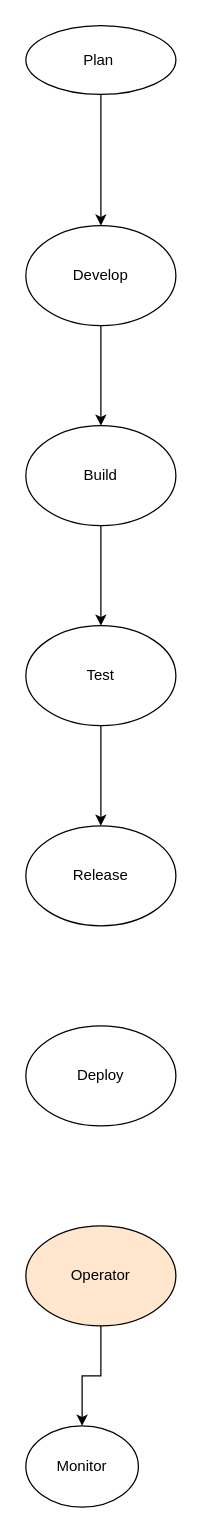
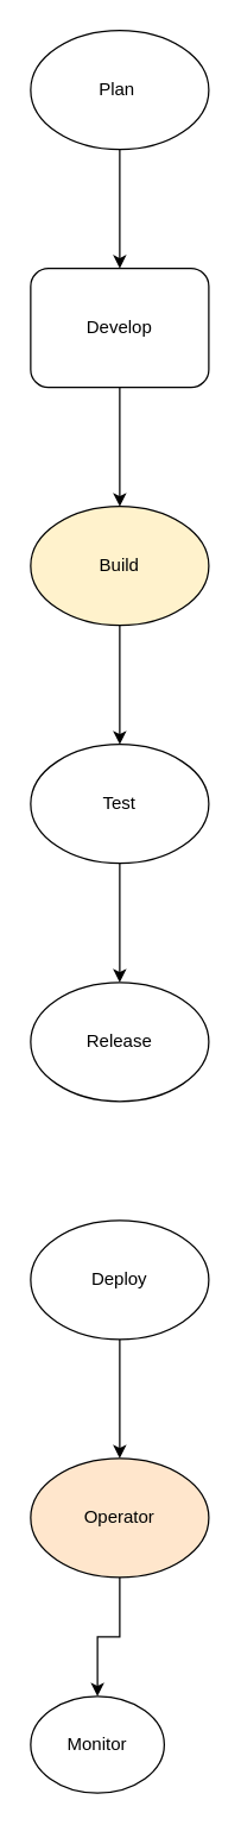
- <mxCell id="3" value="Plan&amp;nbsp;" style="ellipse;whiteSpace=wrap;html=1;" vertex="1" parent="1"><mxGeometry x="20" y="20" width="120" height="55" as="geometry" /></mxCell>
+ <mxCell id="3" value="Plan&amp;nbsp;" style="ellipse;whiteSpace=wrap;html=1;" vertex="1" parent="1"><mxGeometry x="20" y="20" width="120" height="80" as="geometry" /></mxCell>
- <mxCell id="5" value="Develop" style="ellipse;whiteSpace=wrap;html=1;" vertex="1" parent="1"><mxGeometry x="20" y="180" width="120" height="80" as="geometry" /></mxCell>
+ <mxCell id="5" value="Develop" style="whiteSpace=wrap;html=1;rounded=1;" vertex="1" parent="1"><mxGeometry x="20" y="180" width="120" height="80" as="geometry" /></mxCell>
- <mxCell id="7" value="Build" style="ellipse;whiteSpace=wrap;html=1;" vertex="1" parent="1"><mxGeometry x="20" y="340" width="120" height="80" as="geometry" /></mxCell>
+ <mxCell id="7" value="Build" style="ellipse;whiteSpace=wrap;html=1;fillColor=#fff2cc;" vertex="1" parent="1"><mxGeometry x="20" y="340" width="120" height="80" as="geometry" /></mxCell>
+ <mxCell id="11" value="" style="edgeStyle=orthogonalEdgeStyle;rounded=0;orthogonalLoop=1;jettySize=auto;html=1;" edge="1" parent="1" source="12" target="14"><mxGeometry relative="1" as="geometry" /></mxCell>
